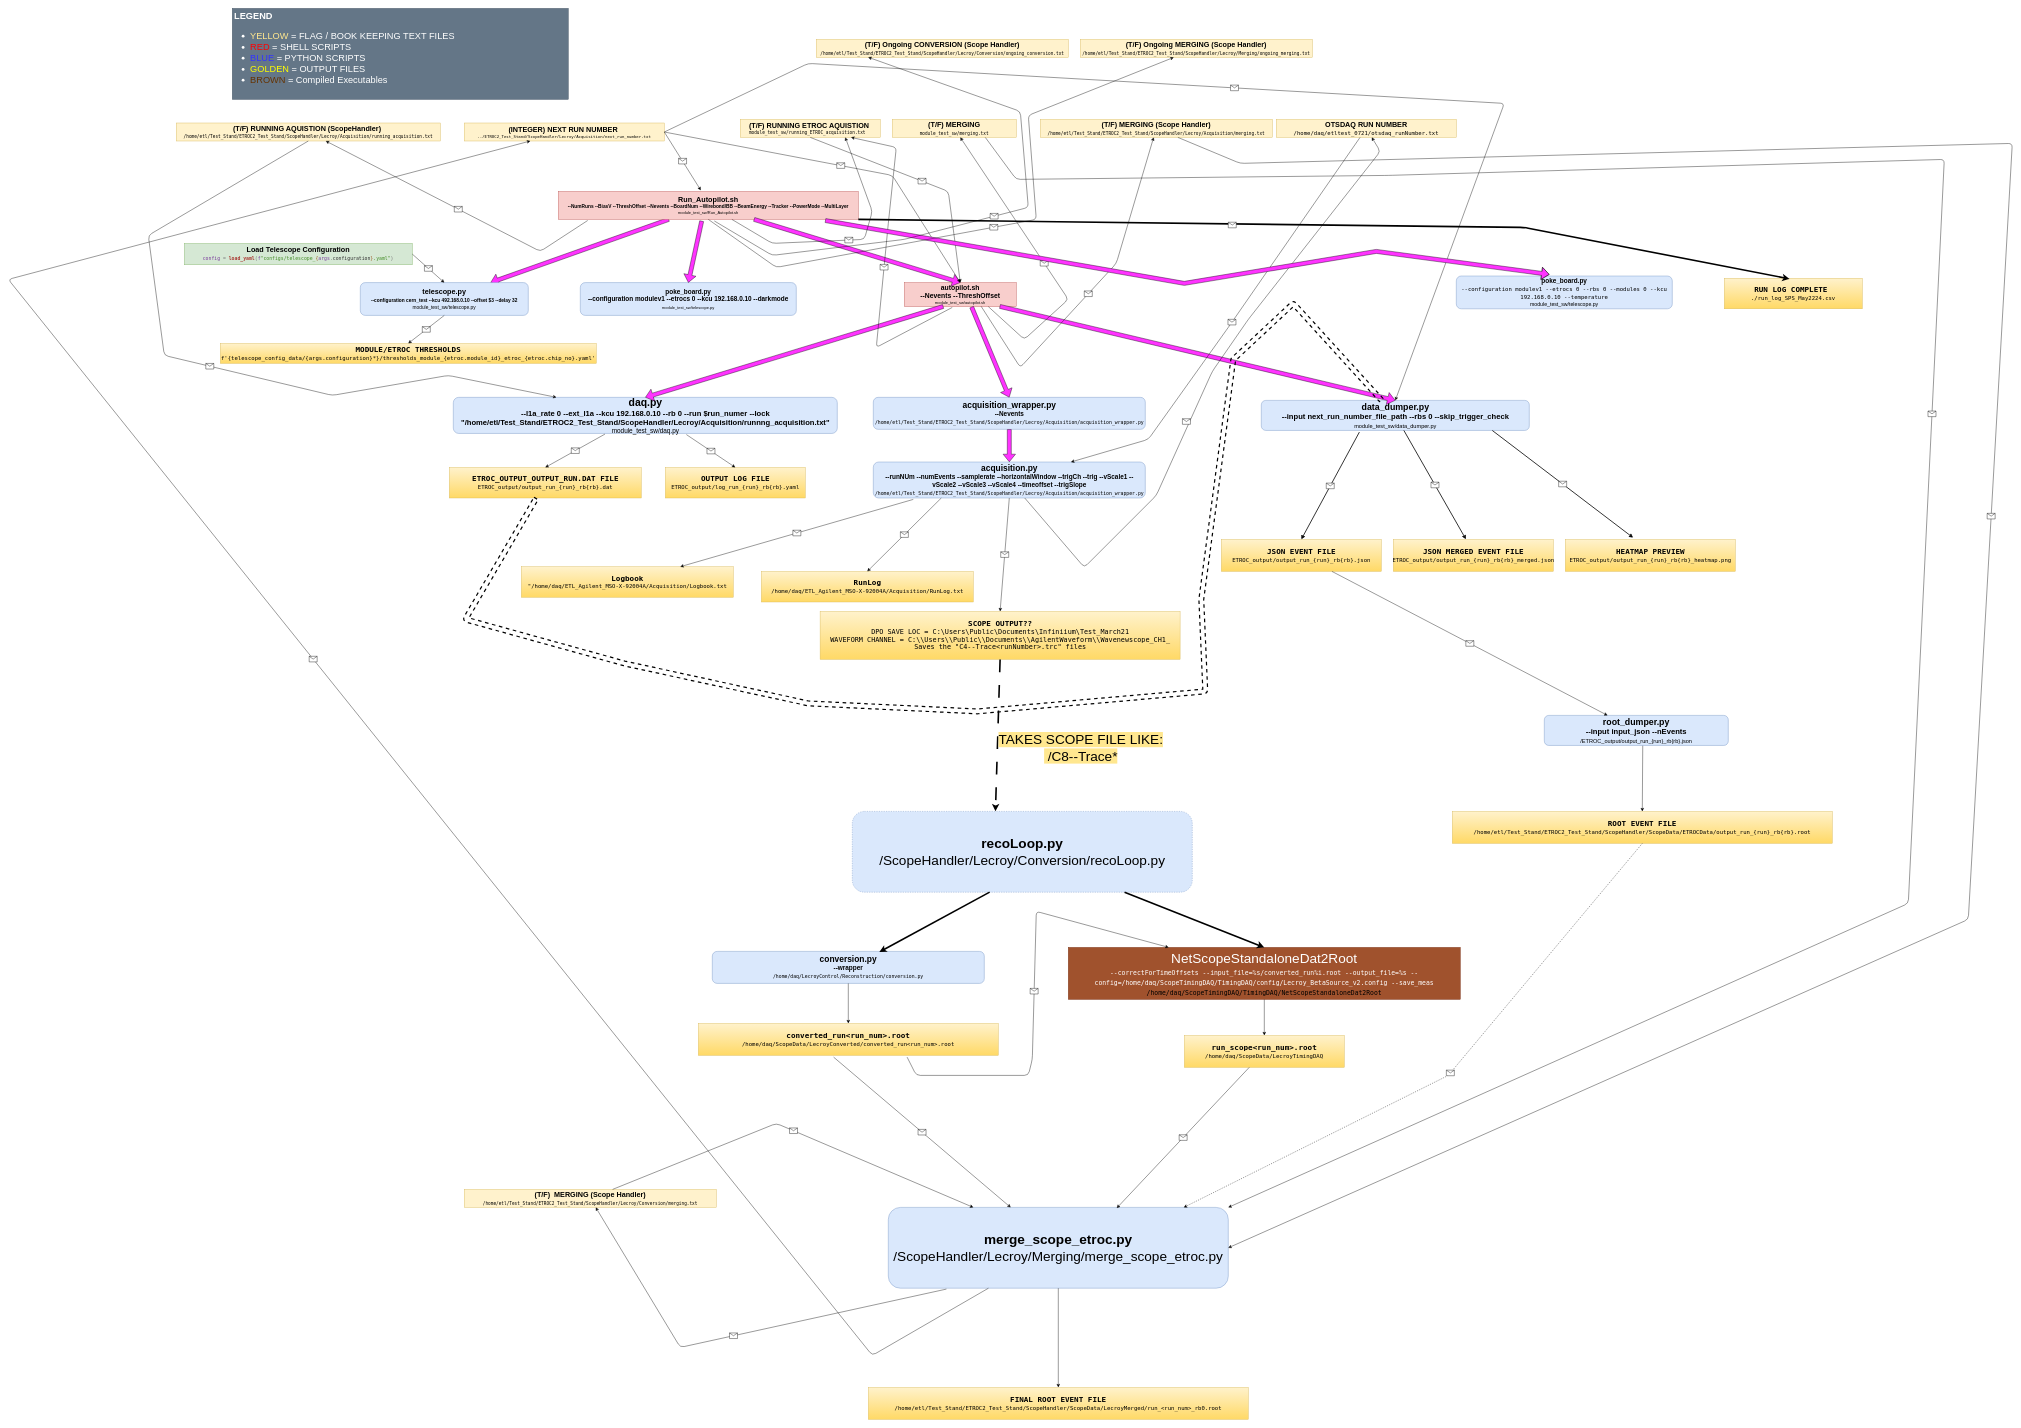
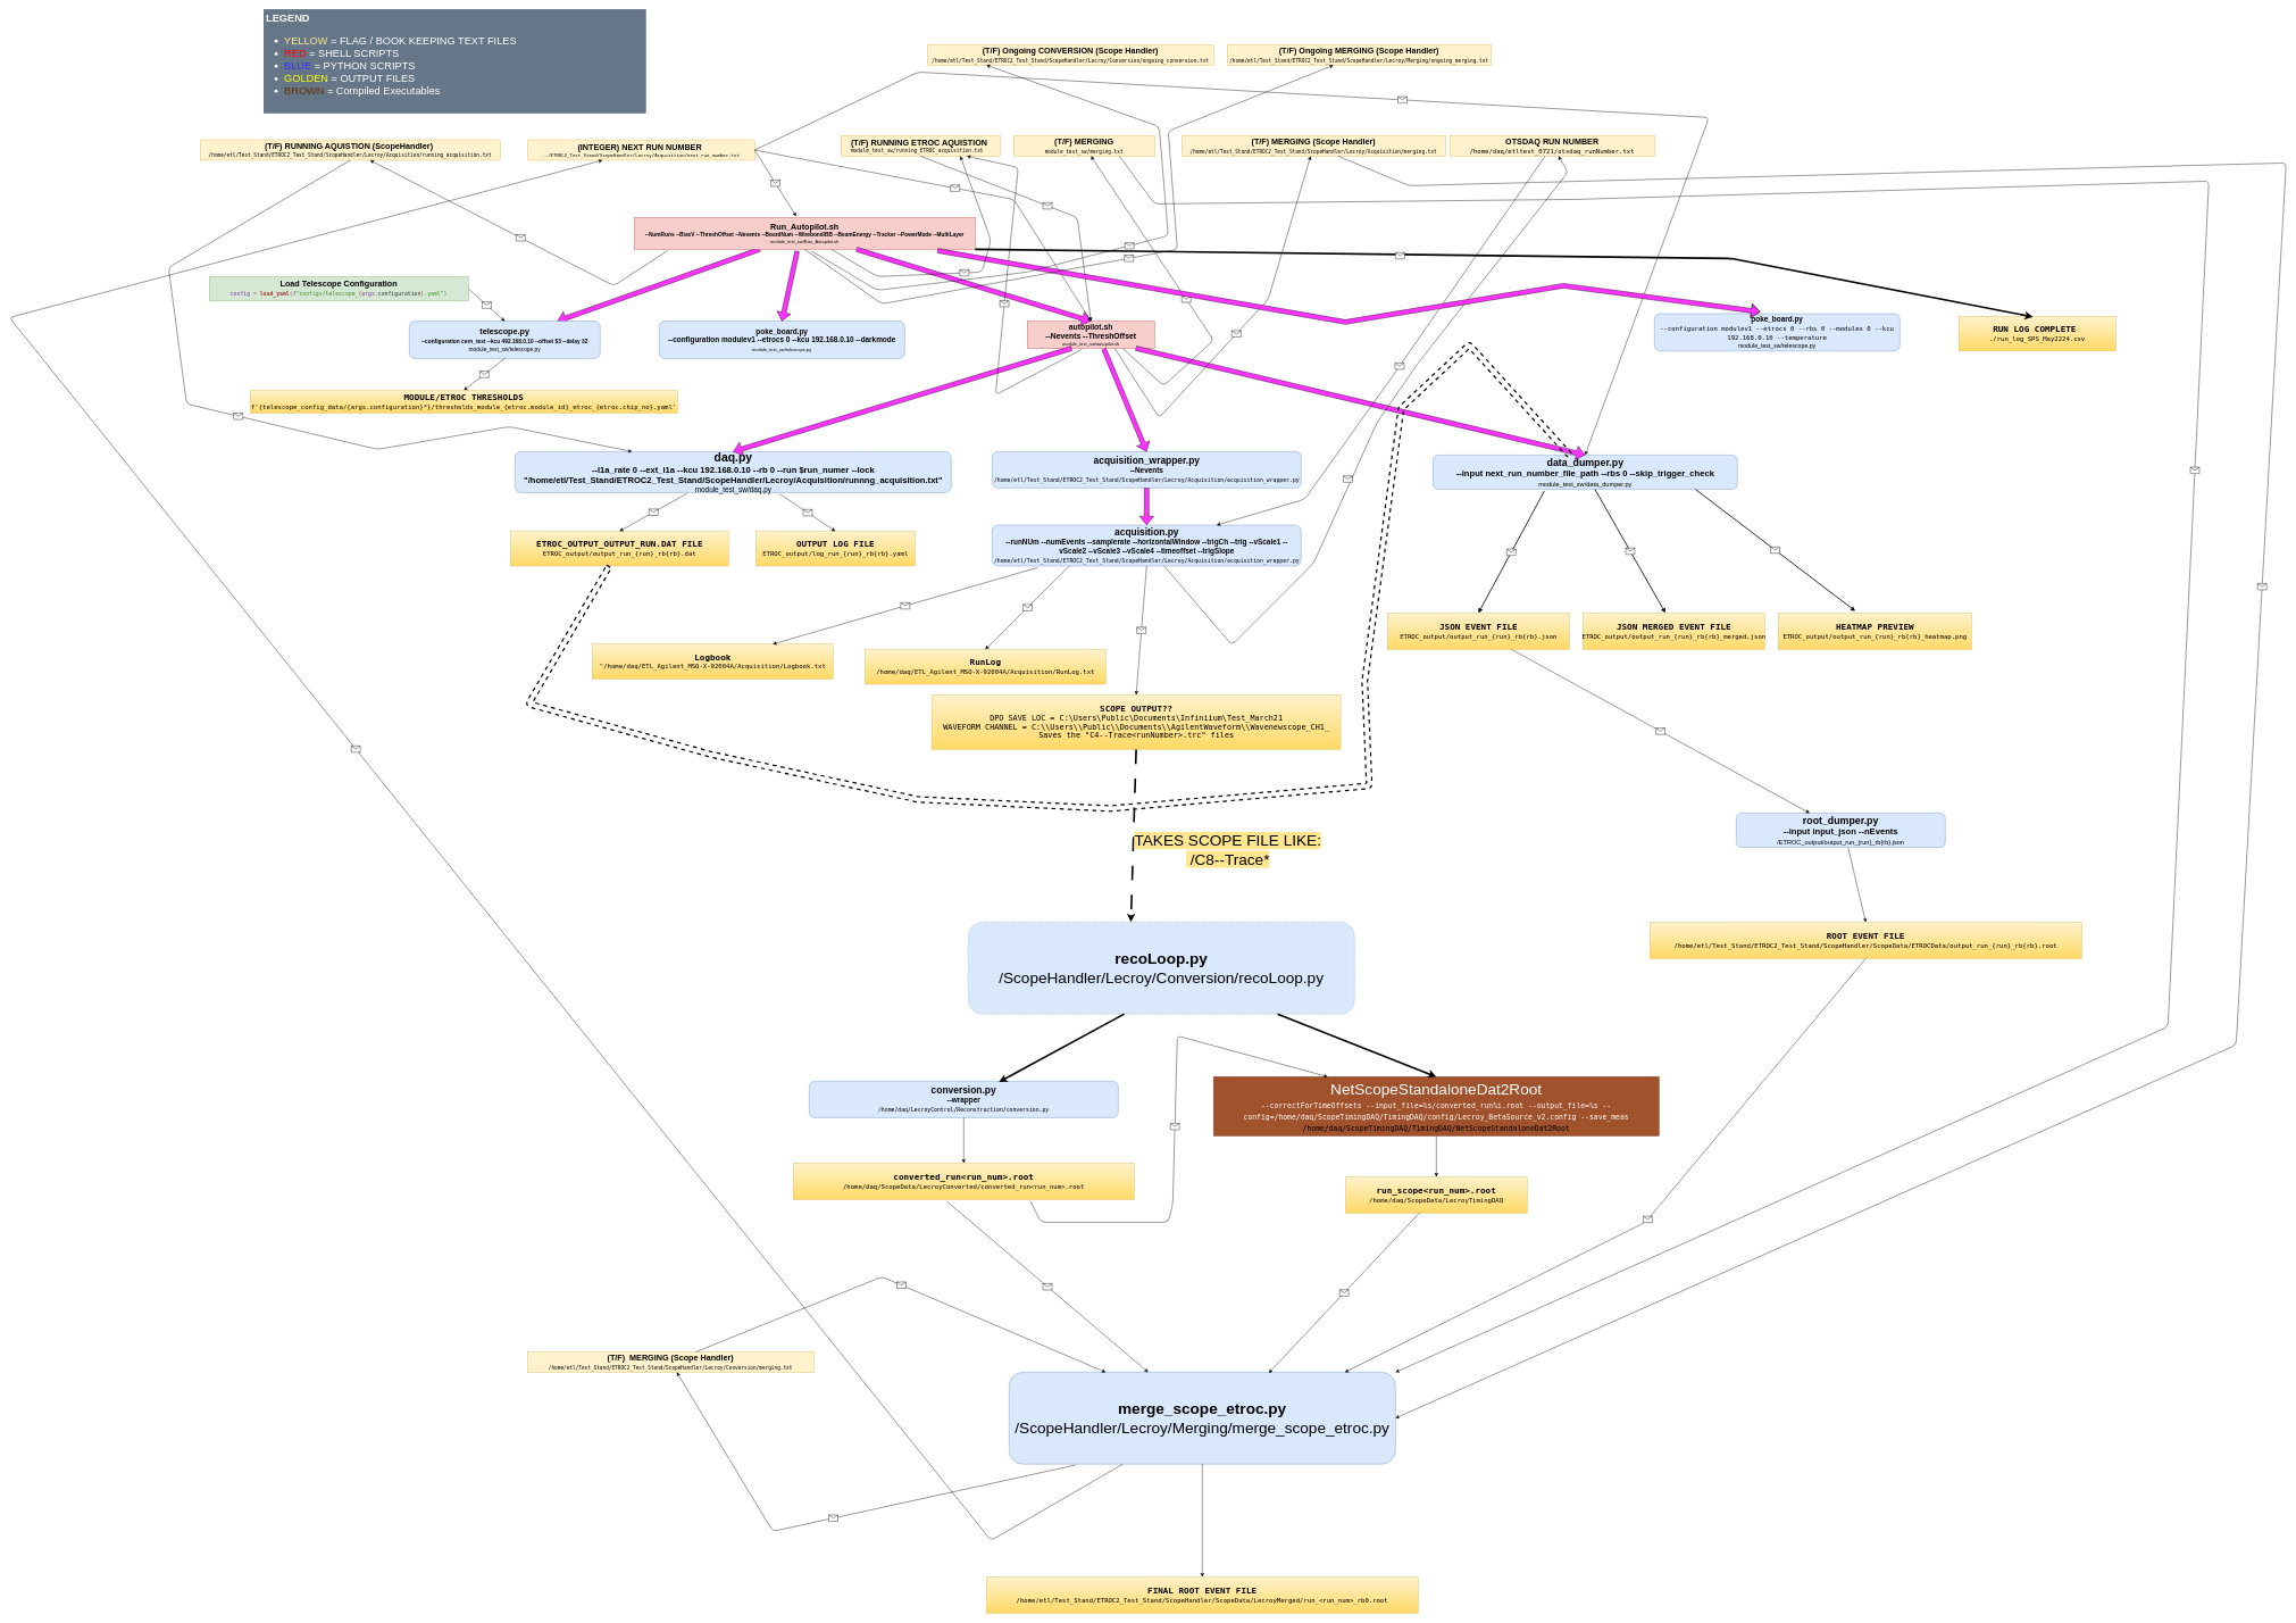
- <mxCell id="108" value="&lt;b style=&quot;&quot;&gt;&lt;span style=&quot;font-size: 22px;&quot;&gt;root_dumper.py&lt;/span&gt;&lt;br&gt;&lt;span style=&quot;font-size: 19px;&quot;&gt;--input input_json --nEvents&lt;/span&gt;&lt;br&gt;&lt;/b&gt;&lt;span style=&quot;font-size: 14px;&quot;&gt;/ETROC_output/output_run_{run}_rb{rb}.json&lt;/span&gt;" style="rounded=1;whiteSpace=wrap;html=1;fontSize=16;fillColor=#dae8fc;strokeColor=#6c8ebf;" vertex="1" parent="1"><mxGeometry x="3860" y="1788" width="460" height="75.12" as="geometry" /></mxCell>
+ <mxCell id="108" value="&lt;b style=&quot;&quot;&gt;&lt;span style=&quot;font-size: 22px;&quot;&gt;root_dumper.py&lt;/span&gt;&lt;br&gt;&lt;span style=&quot;font-size: 19px;&quot;&gt;--input input_json --nEvents&lt;/span&gt;&lt;br&gt;&lt;/b&gt;&lt;span style=&quot;font-size: 14px;&quot;&gt;/ETROC_output/output_run_{run}_rb{rb}.json&lt;/span&gt;" style="rounded=1;whiteSpace=wrap;html=1;fontSize=16;fillColor=#dae8fc;strokeColor=#6c8ebf;" vertex="1" parent="1"><mxGeometry x="3820" y="1788" width="460" height="75.12" as="geometry" /></mxCell>
- <mxCell id="113" value="" style="endArrow=classic;html=1;fontColor=#000000;exitX=0.5;exitY=1;exitDx=0;exitDy=0;entryX=0.869;entryY=0;entryDx=0;entryDy=0;entryPerimeter=0;dashed=1;" edge="1" parent="1" source="111" target="103"><mxGeometry relative="1" as="geometry"><mxPoint x="3950" y="2638" as="sourcePoint" /><mxPoint x="4050" y="2638" as="targetPoint" /><Array as="points"><mxPoint x="3620" y="2688" /></Array></mxGeometry></mxCell>
+ <mxCell id="113" value="" style="endArrow=classic;html=1;fontColor=#000000;exitX=0.5;exitY=1;exitDx=0;exitDy=0;entryX=0.869;entryY=0;entryDx=0;entryDy=0;entryPerimeter=0;" edge="1" parent="1" source="111" target="103"><mxGeometry relative="1" as="geometry"><mxPoint x="3950" y="2638" as="sourcePoint" /><mxPoint x="4050" y="2638" as="targetPoint" /><Array as="points"><mxPoint x="3620" y="2688" /></Array></mxGeometry></mxCell>
